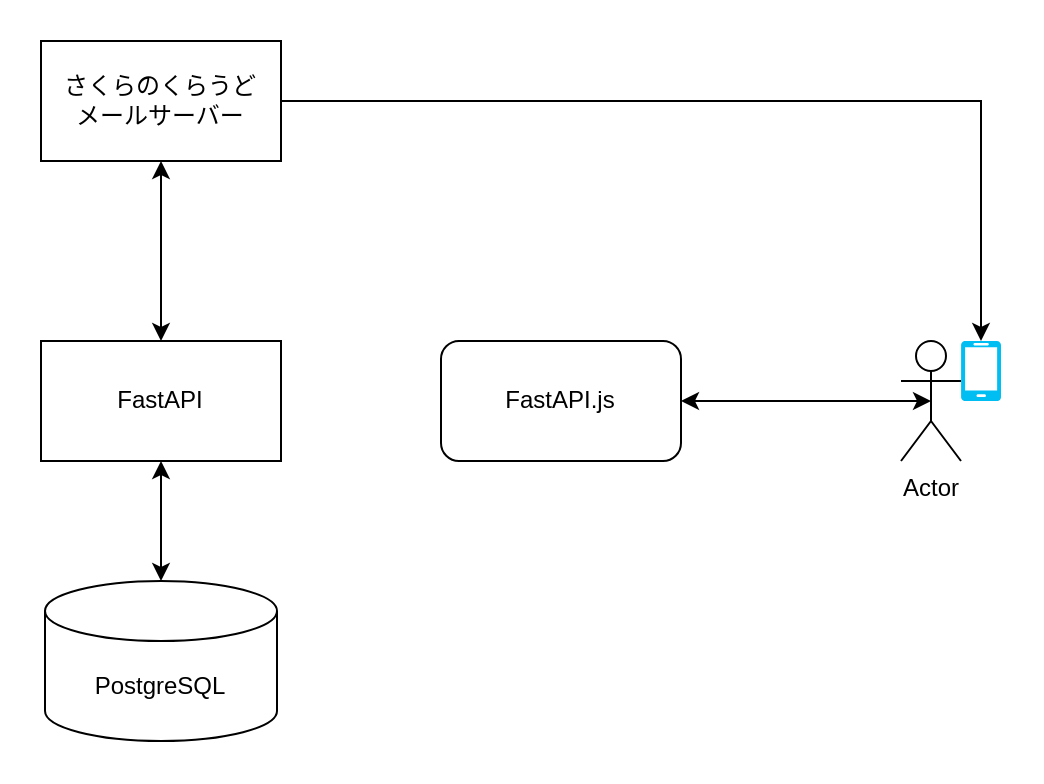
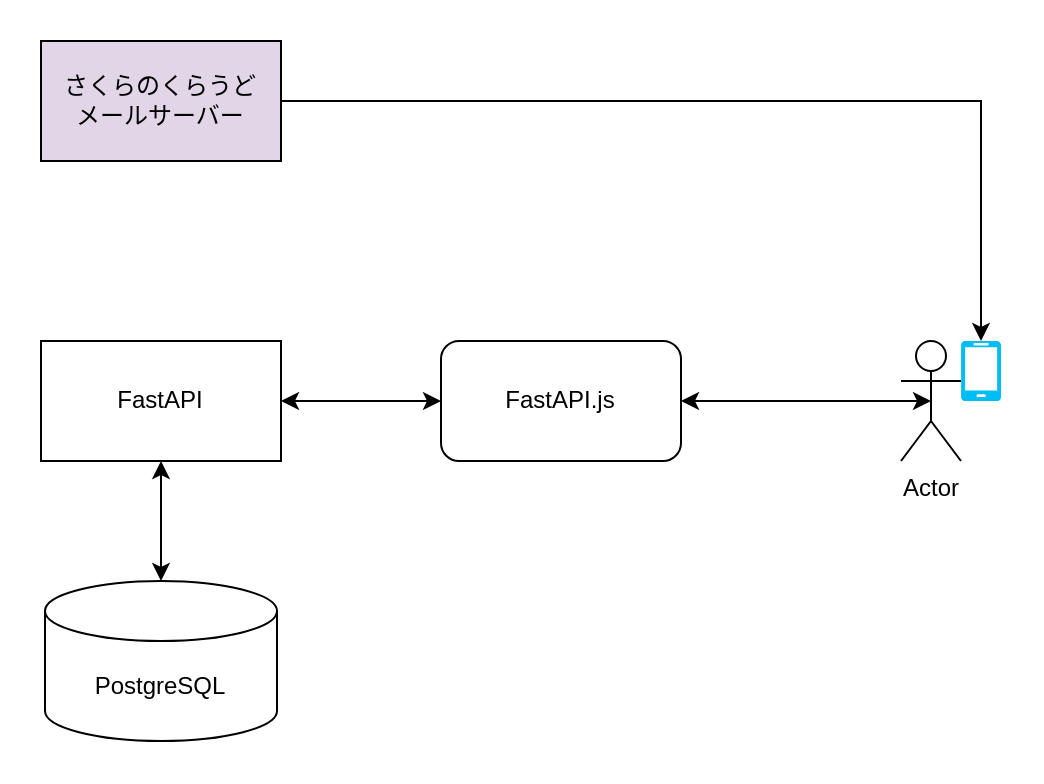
- <mxCell id="3" value="さくらのくらうど&lt;br&gt;メールサーバー" style="rounded=0;whiteSpace=wrap;html=1;" vertex="1" parent="1"><mxGeometry x="20" y="20" width="120" height="60" as="geometry" /></mxCell>
+ <mxCell id="3" value="さくらのくらうど&lt;br&gt;メールサーバー" style="rounded=0;whiteSpace=wrap;html=1;fillColor=#e1d5e7;" vertex="1" parent="1"><mxGeometry x="20" y="20" width="120" height="60" as="geometry" /></mxCell>
- <mxCell id="5" style="edgeStyle=orthogonalEdgeStyle;rounded=0;orthogonalLoop=1;jettySize=auto;html=1;exitX=0.5;exitY=0;exitDx=0;exitDy=0;entryX=0.5;entryY=1;entryDx=0;entryDy=0;startArrow=classic;startFill=1;" edge="1" parent="1" source="6" target="3"><mxGeometry relative="1" as="geometry" /></mxCell>
+ <mxCell id="4" style="edgeStyle=orthogonalEdgeStyle;rounded=0;orthogonalLoop=1;jettySize=auto;html=1;exitX=1;exitY=0.5;exitDx=0;exitDy=0;entryX=0;entryY=0.5;entryDx=0;entryDy=0;startArrow=classic;startFill=1;" edge="1" parent="1" source="6" target="9"><mxGeometry relative="1" as="geometry" /></mxCell>
